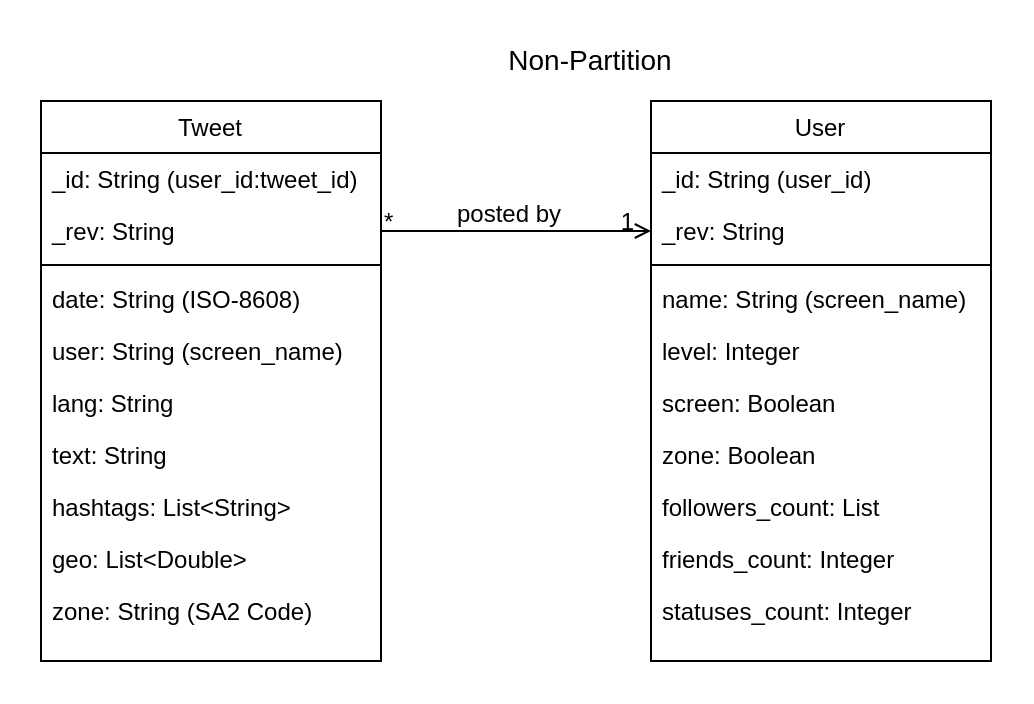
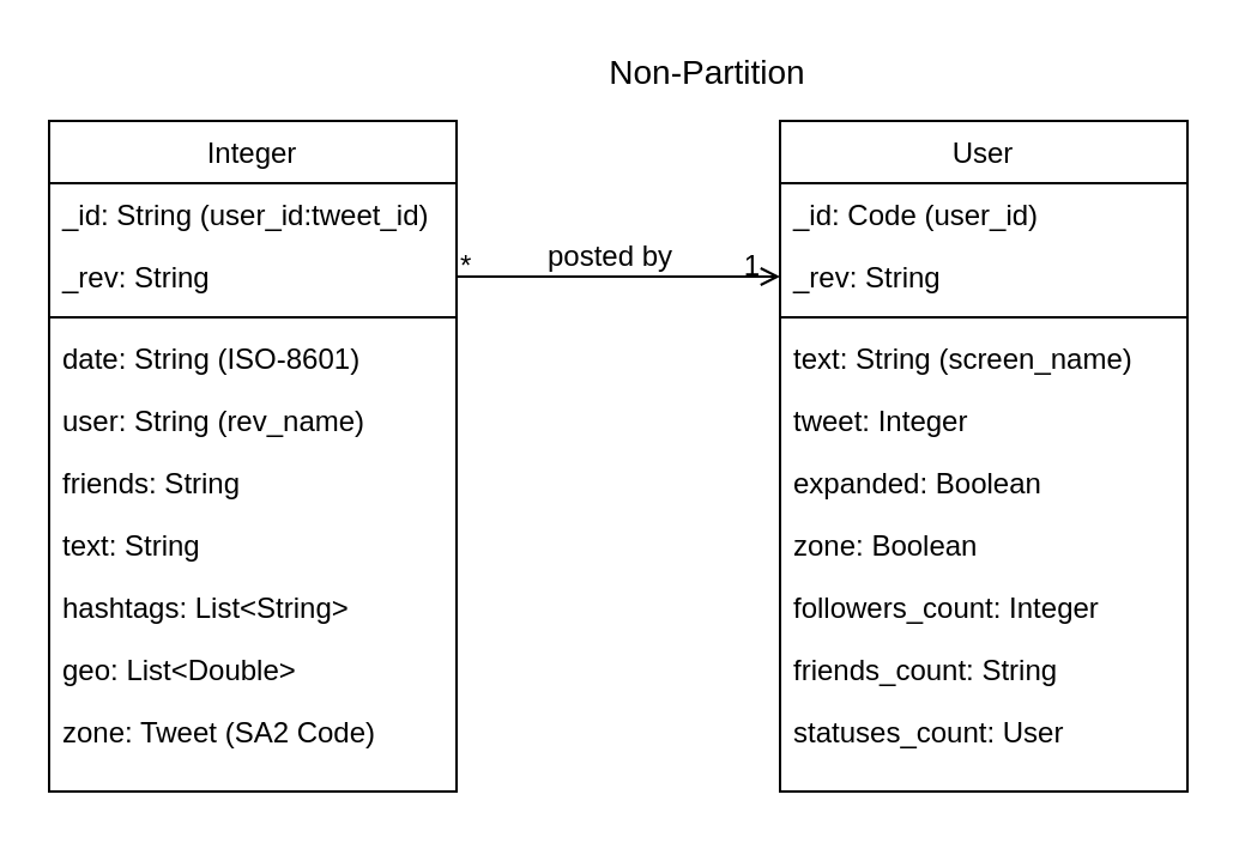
- <mxCell id="2" value="Tweet" style="swimlane;fontStyle=0;align=center;verticalAlign=top;childLayout=stackLayout;horizontal=1;startSize=26;horizontalStack=0;resizeParent=1;resizeLast=0;collapsible=1;marginBottom=0;rounded=0;shadow=0;strokeWidth=1;" parent="1" vertex="1"><mxGeometry x="20" y="50" width="170" height="280" as="geometry"><mxRectangle x="550" y="140" width="160" height="26" as="alternateBounds" /></mxGeometry></mxCell>
+ <mxCell id="2" value="Integer" style="swimlane;fontStyle=0;align=center;verticalAlign=top;childLayout=stackLayout;horizontal=1;startSize=26;horizontalStack=0;resizeParent=1;resizeLast=0;collapsible=1;marginBottom=0;rounded=0;shadow=0;strokeWidth=1;" parent="1" vertex="1"><mxGeometry x="20" y="50" width="170" height="280" as="geometry"><mxRectangle x="550" y="140" width="160" height="26" as="alternateBounds" /></mxGeometry></mxCell>
- <mxCell id="19" value="_id: String (user_id)" style="text;align=left;verticalAlign=top;spacingLeft=4;spacingRight=4;overflow=hidden;rotatable=0;points=[[0,0.5],[1,0.5]];portConstraint=eastwest;" vertex="1" parent="18"><mxGeometry y="26" width="170" height="26" as="geometry" /></mxCell>
+ <mxCell id="19" value="_id: Code (user_id)" style="text;align=left;verticalAlign=top;spacingLeft=4;spacingRight=4;overflow=hidden;rotatable=0;points=[[0,0.5],[1,0.5]];portConstraint=eastwest;" vertex="1" parent="18"><mxGeometry y="26" width="170" height="26" as="geometry" /></mxCell>
- <mxCell id="6" value="date: String (ISO-8608)" style="text;align=left;verticalAlign=top;spacingLeft=4;spacingRight=4;overflow=hidden;rotatable=0;points=[[0,0.5],[1,0.5]];portConstraint=eastwest;" parent="2" vertex="1"><mxGeometry y="86" width="170" height="26" as="geometry" /></mxCell>
+ <mxCell id="6" value="date: String (ISO-8601)" style="text;align=left;verticalAlign=top;spacingLeft=4;spacingRight=4;overflow=hidden;rotatable=0;points=[[0,0.5],[1,0.5]];portConstraint=eastwest;" parent="2" vertex="1"><mxGeometry y="86" width="170" height="26" as="geometry" /></mxCell>
- <mxCell id="22" value="name: String (screen_name)" style="text;align=left;verticalAlign=top;spacingLeft=4;spacingRight=4;overflow=hidden;rotatable=0;points=[[0,0.5],[1,0.5]];portConstraint=eastwest;" vertex="1" parent="18"><mxGeometry y="86" width="170" height="26" as="geometry" /></mxCell>
+ <mxCell id="22" value="text: String (screen_name)" style="text;align=left;verticalAlign=top;spacingLeft=4;spacingRight=4;overflow=hidden;rotatable=0;points=[[0,0.5],[1,0.5]];portConstraint=eastwest;" vertex="1" parent="18"><mxGeometry y="86" width="170" height="26" as="geometry" /></mxCell>
- <mxCell id="7" value="user: String (screen_name)" style="text;align=left;verticalAlign=top;spacingLeft=4;spacingRight=4;overflow=hidden;rotatable=0;points=[[0,0.5],[1,0.5]];portConstraint=eastwest;" parent="2" vertex="1"><mxGeometry y="112" width="170" height="26" as="geometry" /></mxCell>
+ <mxCell id="7" value="user: String (rev_name)" style="text;align=left;verticalAlign=top;spacingLeft=4;spacingRight=4;overflow=hidden;rotatable=0;points=[[0,0.5],[1,0.5]];portConstraint=eastwest;" parent="2" vertex="1"><mxGeometry y="112" width="170" height="26" as="geometry" /></mxCell>
- <mxCell id="23" value="level: Integer" style="text;align=left;verticalAlign=top;spacingLeft=4;spacingRight=4;overflow=hidden;rotatable=0;points=[[0,0.5],[1,0.5]];portConstraint=eastwest;rounded=0;shadow=0;html=0;" vertex="1" parent="18"><mxGeometry y="112" width="170" height="26" as="geometry" /></mxCell>
+ <mxCell id="23" value="tweet: Integer" style="text;align=left;verticalAlign=top;spacingLeft=4;spacingRight=4;overflow=hidden;rotatable=0;points=[[0,0.5],[1,0.5]];portConstraint=eastwest;rounded=0;shadow=0;html=0;" vertex="1" parent="18"><mxGeometry y="112" width="170" height="26" as="geometry" /></mxCell>
- <mxCell id="8" value="lang: String" style="text;align=left;verticalAlign=top;spacingLeft=4;spacingRight=4;overflow=hidden;rotatable=0;points=[[0,0.5],[1,0.5]];portConstraint=eastwest;rounded=0;shadow=0;html=0;" vertex="1" parent="2"><mxGeometry y="138" width="170" height="26" as="geometry" /></mxCell>
+ <mxCell id="8" value="friends: String" style="text;align=left;verticalAlign=top;spacingLeft=4;spacingRight=4;overflow=hidden;rotatable=0;points=[[0,0.5],[1,0.5]];portConstraint=eastwest;rounded=0;shadow=0;html=0;" vertex="1" parent="2"><mxGeometry y="138" width="170" height="26" as="geometry" /></mxCell>
- <mxCell id="24" value="screen: Boolean" style="text;align=left;verticalAlign=top;spacingLeft=4;spacingRight=4;overflow=hidden;rotatable=0;points=[[0,0.5],[1,0.5]];portConstraint=eastwest;rounded=0;shadow=0;html=0;" vertex="1" parent="18"><mxGeometry y="138" width="170" height="26" as="geometry" /></mxCell>
+ <mxCell id="24" value="expanded: Boolean" style="text;align=left;verticalAlign=top;spacingLeft=4;spacingRight=4;overflow=hidden;rotatable=0;points=[[0,0.5],[1,0.5]];portConstraint=eastwest;rounded=0;shadow=0;html=0;" vertex="1" parent="18"><mxGeometry y="138" width="170" height="26" as="geometry" /></mxCell>
- <mxCell id="26" value="followers_count: List" style="text;align=left;verticalAlign=top;spacingLeft=4;spacingRight=4;overflow=hidden;rotatable=0;points=[[0,0.5],[1,0.5]];portConstraint=eastwest;rounded=0;shadow=0;html=0;" vertex="1" parent="18"><mxGeometry y="190" width="170" height="26" as="geometry" /></mxCell>
+ <mxCell id="26" value="followers_count: Integer" style="text;align=left;verticalAlign=top;spacingLeft=4;spacingRight=4;overflow=hidden;rotatable=0;points=[[0,0.5],[1,0.5]];portConstraint=eastwest;rounded=0;shadow=0;html=0;" vertex="1" parent="18"><mxGeometry y="190" width="170" height="26" as="geometry" /></mxCell>
- <mxCell id="27" value="friends_count: Integer" style="text;align=left;verticalAlign=top;spacingLeft=4;spacingRight=4;overflow=hidden;rotatable=0;points=[[0,0.5],[1,0.5]];portConstraint=eastwest;rounded=0;shadow=0;html=0;" vertex="1" parent="18"><mxGeometry y="216" width="170" height="26" as="geometry" /></mxCell>
+ <mxCell id="27" value="friends_count: String" style="text;align=left;verticalAlign=top;spacingLeft=4;spacingRight=4;overflow=hidden;rotatable=0;points=[[0,0.5],[1,0.5]];portConstraint=eastwest;rounded=0;shadow=0;html=0;" vertex="1" parent="18"><mxGeometry y="216" width="170" height="26" as="geometry" /></mxCell>
- <mxCell id="12" value="zone: String (SA2 Code)" style="text;align=left;verticalAlign=top;spacingLeft=4;spacingRight=4;overflow=hidden;rotatable=0;points=[[0,0.5],[1,0.5]];portConstraint=eastwest;rounded=0;shadow=0;html=0;" vertex="1" parent="2"><mxGeometry y="242" width="170" height="26" as="geometry" /></mxCell>
+ <mxCell id="12" value="zone: Tweet (SA2 Code)" style="text;align=left;verticalAlign=top;spacingLeft=4;spacingRight=4;overflow=hidden;rotatable=0;points=[[0,0.5],[1,0.5]];portConstraint=eastwest;rounded=0;shadow=0;html=0;" vertex="1" parent="2"><mxGeometry y="242" width="170" height="26" as="geometry" /></mxCell>
- <mxCell id="28" value="statuses_count: Integer" style="text;align=left;verticalAlign=top;spacingLeft=4;spacingRight=4;overflow=hidden;rotatable=0;points=[[0,0.5],[1,0.5]];portConstraint=eastwest;rounded=0;shadow=0;html=0;" vertex="1" parent="18"><mxGeometry y="242" width="170" height="26" as="geometry" /></mxCell>
+ <mxCell id="28" value="statuses_count: User" style="text;align=left;verticalAlign=top;spacingLeft=4;spacingRight=4;overflow=hidden;rotatable=0;points=[[0,0.5],[1,0.5]];portConstraint=eastwest;rounded=0;shadow=0;html=0;" vertex="1" parent="18"><mxGeometry y="242" width="170" height="26" as="geometry" /></mxCell>
